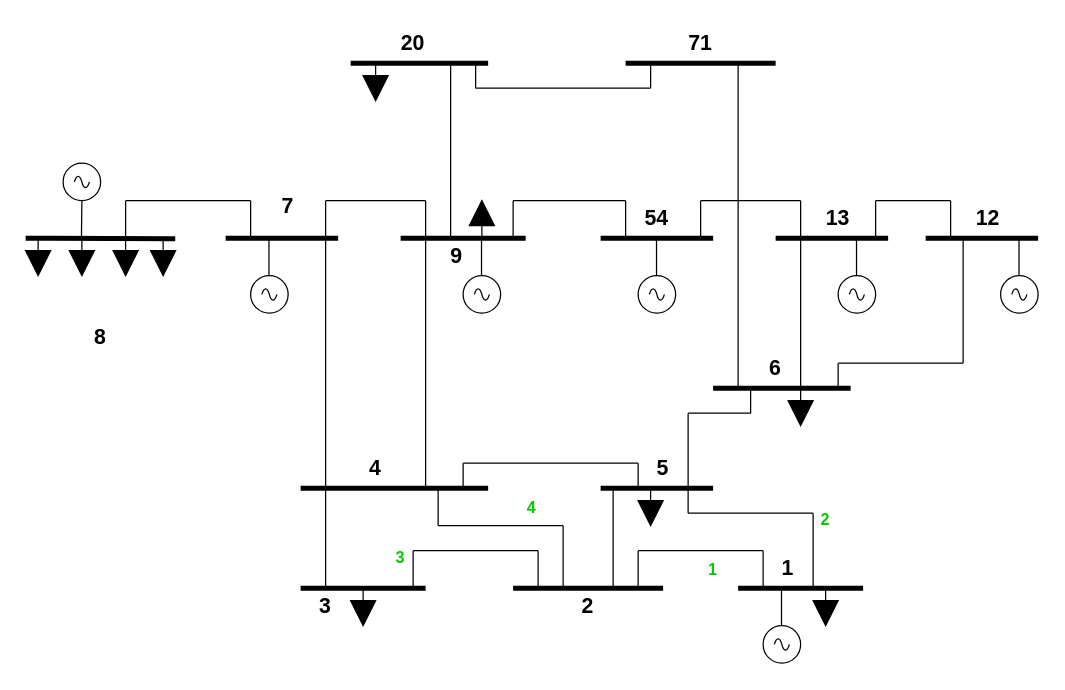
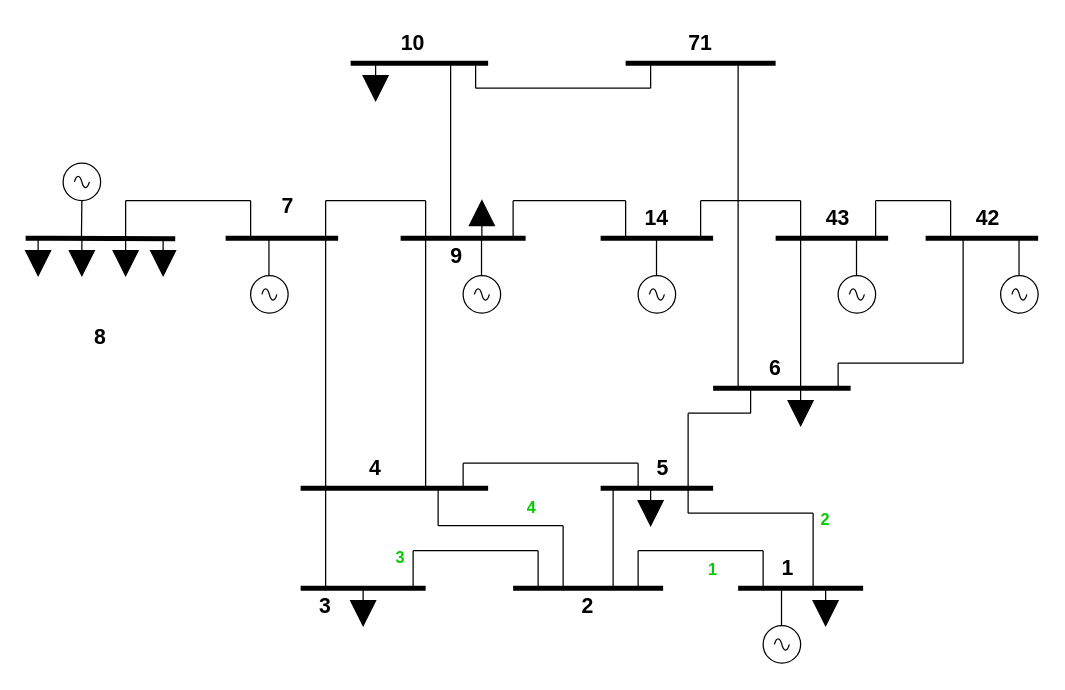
- <mxCell id="98" value="20" style="text;strokeColor=none;align=center;fillColor=none;html=1;verticalAlign=middle;whiteSpace=wrap;rounded=0;fontStyle=1;fontSize=17;" vertex="1" parent="1"><mxGeometry x="300" y="20" width="60" height="30" as="geometry" /></mxCell>
+ <mxCell id="98" value="10" style="text;strokeColor=none;align=center;fillColor=none;html=1;verticalAlign=middle;whiteSpace=wrap;rounded=0;fontStyle=1;fontSize=17;" vertex="1" parent="1"><mxGeometry x="300" y="20" width="60" height="30" as="geometry" /></mxCell>
- <mxCell id="89" value="54" style="text;strokeColor=none;align=center;fillColor=none;html=1;verticalAlign=middle;whiteSpace=wrap;rounded=0;fontStyle=1;fontSize=17;" vertex="1" parent="1"><mxGeometry x="495" y="160" width="60" height="30" as="geometry" /></mxCell>
+ <mxCell id="89" value="14" style="text;strokeColor=none;align=center;fillColor=none;html=1;verticalAlign=middle;whiteSpace=wrap;rounded=0;fontStyle=1;fontSize=17;" vertex="1" parent="1"><mxGeometry x="495" y="160" width="60" height="30" as="geometry" /></mxCell>
- <mxCell id="90" value="13" style="text;strokeColor=none;align=center;fillColor=none;html=1;verticalAlign=middle;whiteSpace=wrap;rounded=0;fontStyle=1;fontSize=17;" vertex="1" parent="1"><mxGeometry x="640" y="160" width="60" height="30" as="geometry" /></mxCell>
+ <mxCell id="90" value="43" style="text;strokeColor=none;align=center;fillColor=none;html=1;verticalAlign=middle;whiteSpace=wrap;rounded=0;fontStyle=1;fontSize=17;" vertex="1" parent="1"><mxGeometry x="640" y="160" width="60" height="30" as="geometry" /></mxCell>
- <mxCell id="91" value="12" style="text;strokeColor=none;align=center;fillColor=none;html=1;verticalAlign=middle;whiteSpace=wrap;rounded=0;fontStyle=1;fontSize=17;" vertex="1" parent="1"><mxGeometry x="760" y="160" width="60" height="30" as="geometry" /></mxCell>
+ <mxCell id="91" value="42" style="text;strokeColor=none;align=center;fillColor=none;html=1;verticalAlign=middle;whiteSpace=wrap;rounded=0;fontStyle=1;fontSize=17;" vertex="1" parent="1"><mxGeometry x="760" y="160" width="60" height="30" as="geometry" /></mxCell>
